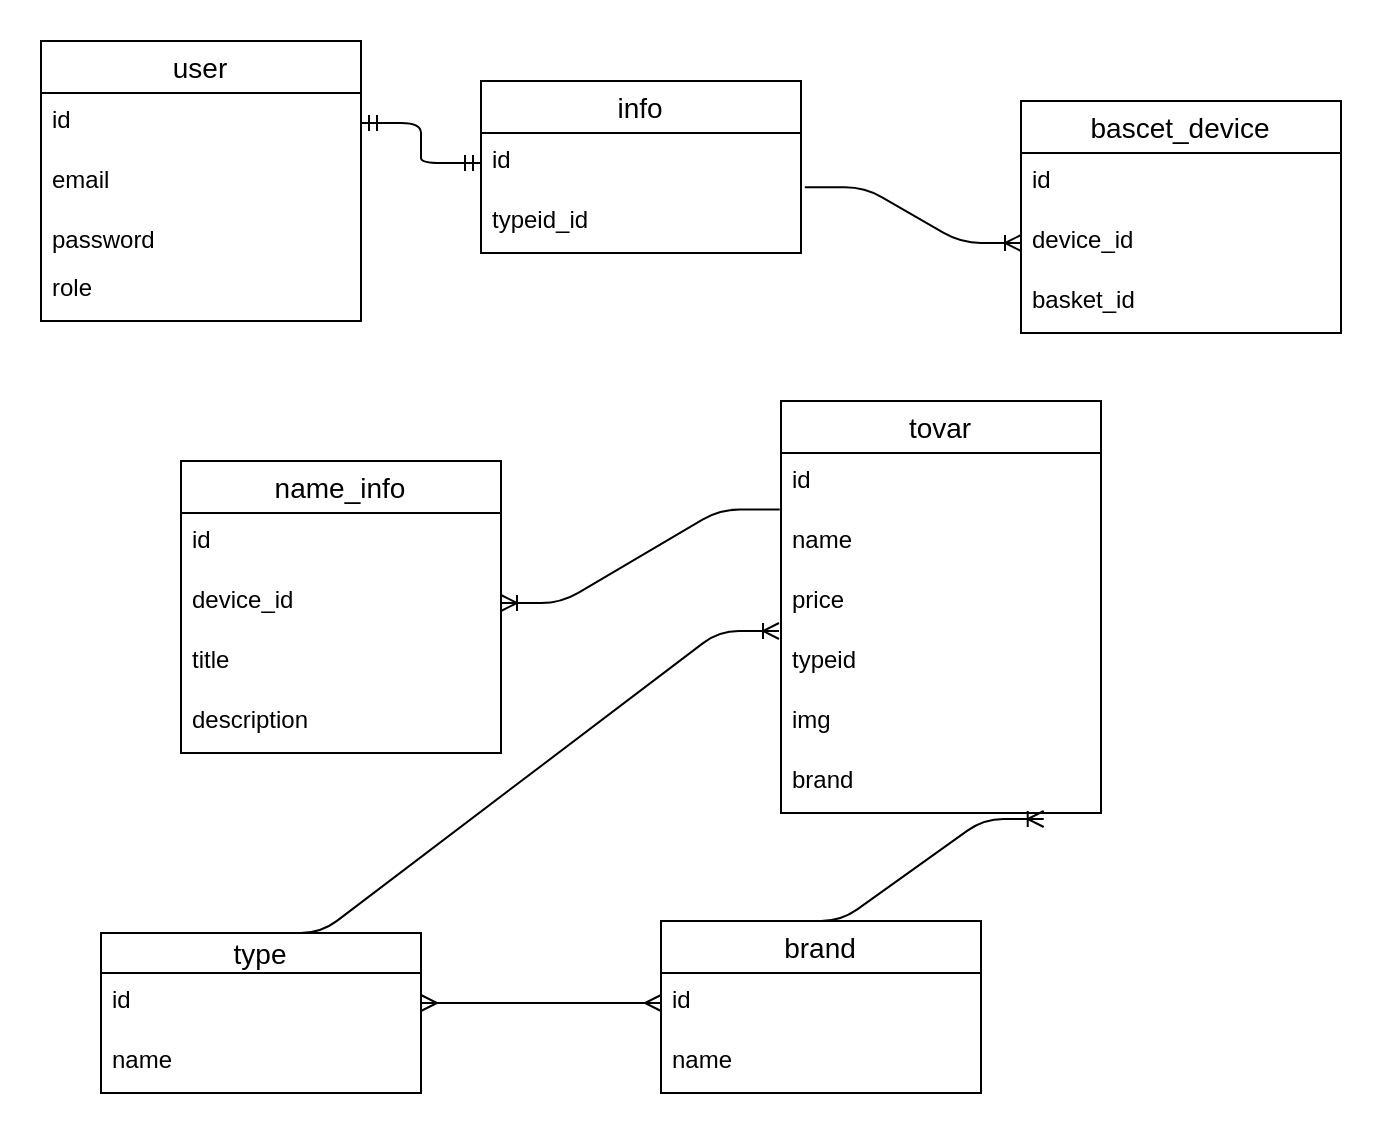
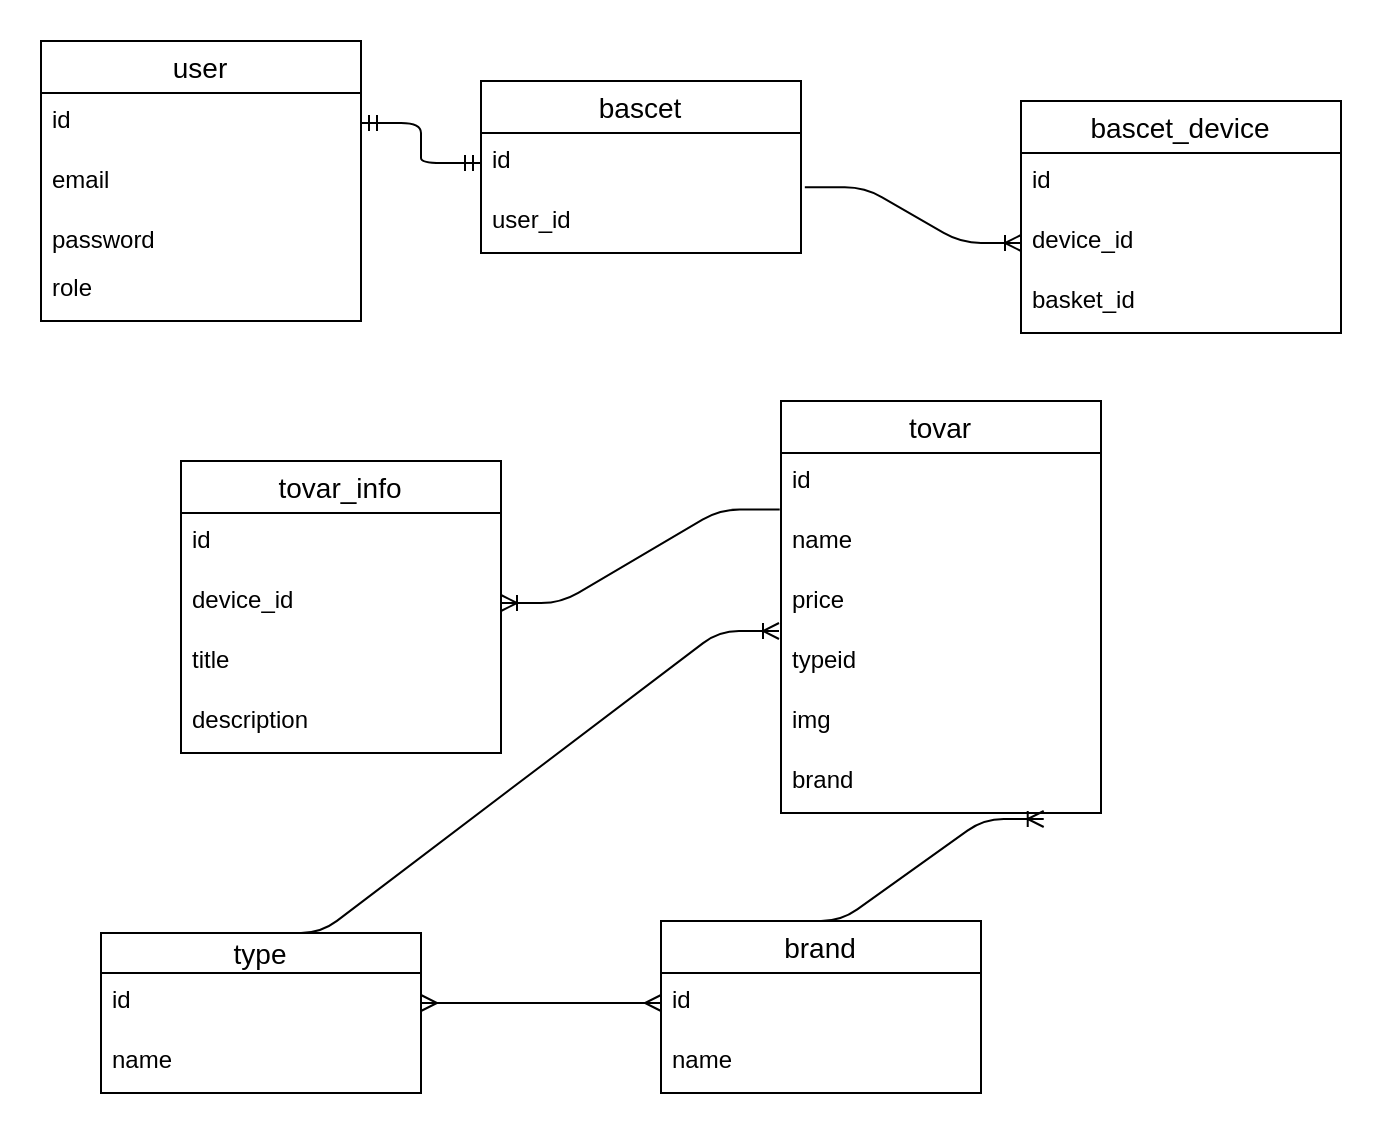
- <mxCell id="7" value="info" style="swimlane;fontStyle=0;childLayout=stackLayout;horizontal=1;startSize=26;horizontalStack=0;resizeParent=1;resizeParentMax=0;resizeLast=0;collapsible=1;marginBottom=0;align=center;fontSize=14;" vertex="1" parent="1"><mxGeometry x="240" y="40" width="160" height="86" as="geometry" /></mxCell>
+ <mxCell id="7" value="bascet" style="swimlane;fontStyle=0;childLayout=stackLayout;horizontal=1;startSize=26;horizontalStack=0;resizeParent=1;resizeParentMax=0;resizeLast=0;collapsible=1;marginBottom=0;align=center;fontSize=14;" vertex="1" parent="1"><mxGeometry x="240" y="40" width="160" height="86" as="geometry" /></mxCell>
- <mxCell id="9" value="typeid_id" style="text;strokeColor=none;fillColor=none;spacingLeft=4;spacingRight=4;overflow=hidden;rotatable=0;points=[[0,0.5],[1,0.5]];portConstraint=eastwest;fontSize=12;" vertex="1" parent="7"><mxGeometry y="56" width="160" height="30" as="geometry" /></mxCell>
+ <mxCell id="9" value="user_id" style="text;strokeColor=none;fillColor=none;spacingLeft=4;spacingRight=4;overflow=hidden;rotatable=0;points=[[0,0.5],[1,0.5]];portConstraint=eastwest;fontSize=12;" vertex="1" parent="7"><mxGeometry y="56" width="160" height="30" as="geometry" /></mxCell>
- <mxCell id="27" value="name_info" style="swimlane;fontStyle=0;childLayout=stackLayout;horizontal=1;startSize=26;horizontalStack=0;resizeParent=1;resizeParentMax=0;resizeLast=0;collapsible=1;marginBottom=0;align=center;fontSize=14;" vertex="1" parent="1"><mxGeometry x="90" y="230" width="160" height="146" as="geometry" /></mxCell>
+ <mxCell id="27" value="tovar_info" style="swimlane;fontStyle=0;childLayout=stackLayout;horizontal=1;startSize=26;horizontalStack=0;resizeParent=1;resizeParentMax=0;resizeLast=0;collapsible=1;marginBottom=0;align=center;fontSize=14;" vertex="1" parent="1"><mxGeometry x="90" y="230" width="160" height="146" as="geometry" /></mxCell>
